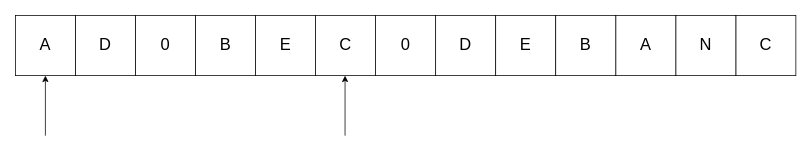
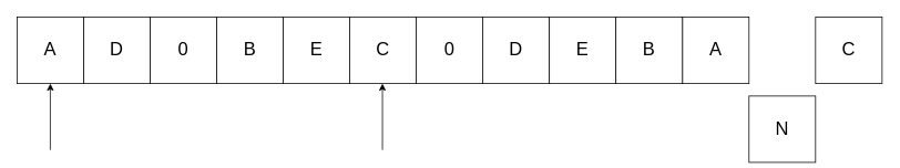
- <mxCell id="12" value="N" style="whiteSpace=wrap;html=1;aspect=fixed;fontSize=22;" vertex="1" parent="1"><mxGeometry x="900" y="20" width="80" height="80" as="geometry" /></mxCell>
+ <mxCell id="12" value="N" style="whiteSpace=wrap;html=1;aspect=fixed;fontSize=22;" vertex="1" parent="1"><mxGeometry x="900" y="115" width="80" height="80" as="geometry" /></mxCell>
